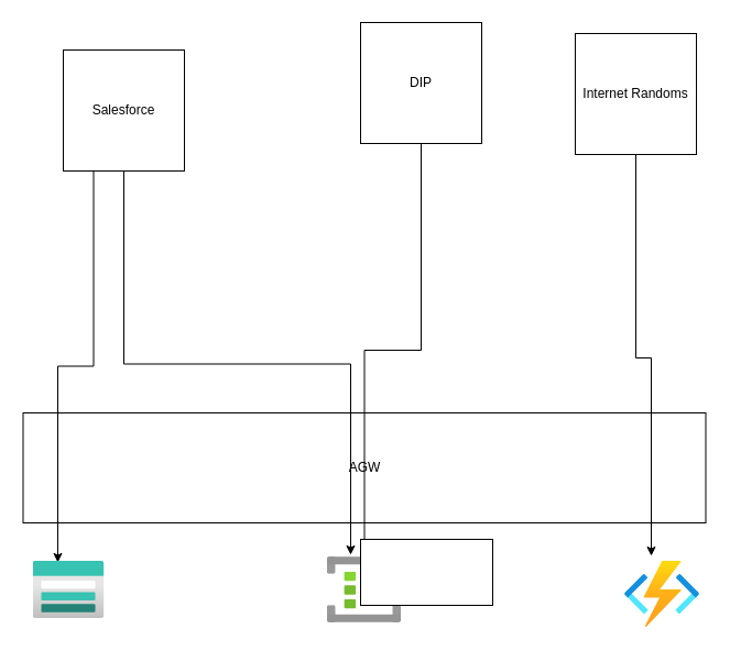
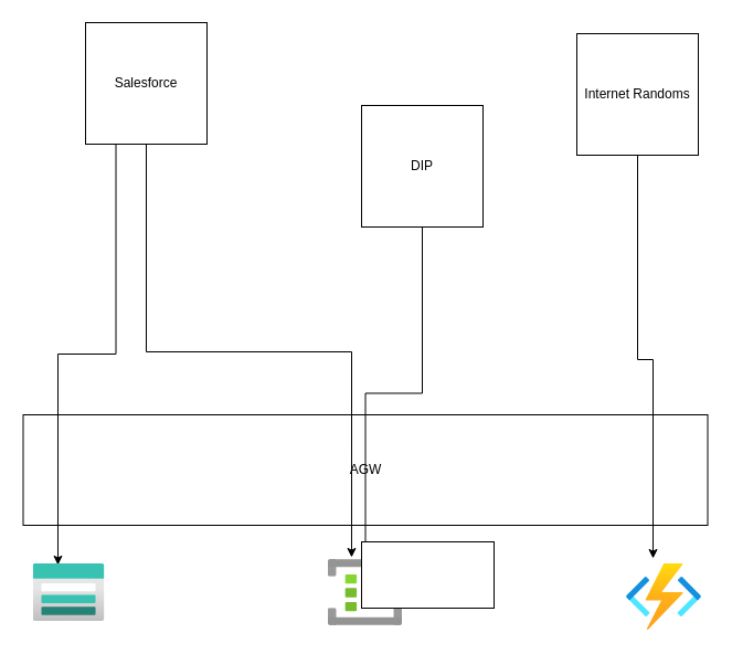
- <mxCell id="7" value="DIP" style="whiteSpace=wrap;html=1;aspect=fixed;" parent="1" vertex="1"><mxGeometry x="327" y="20" width="110" height="110" as="geometry" /></mxCell>
+ <mxCell id="7" value="DIP" style="whiteSpace=wrap;html=1;aspect=fixed;" parent="1" vertex="1"><mxGeometry x="327" y="95" width="110" height="110" as="geometry" /></mxCell>
- <mxCell id="5" value="Salesforce" style="whiteSpace=wrap;html=1;aspect=fixed;" parent="1" vertex="1"><mxGeometry x="57" y="45" width="110" height="110" as="geometry" /></mxCell>
+ <mxCell id="5" value="Salesforce" style="whiteSpace=wrap;html=1;aspect=fixed;" parent="1" vertex="1"><mxGeometry x="77" y="20" width="110" height="110" as="geometry" /></mxCell>
